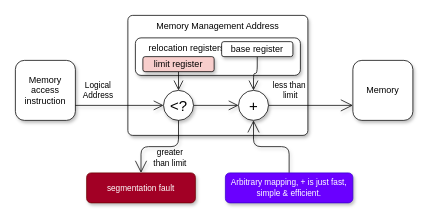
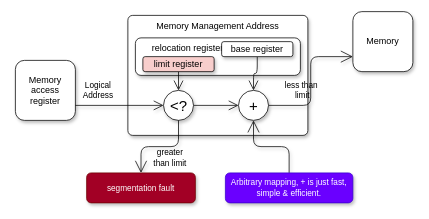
- <mxCell id="4" value="relocation registers (base process)" style="rounded=1;whiteSpace=wrap;html=1;verticalAlign=top;shadow=1;" vertex="1" parent="1"><mxGeometry x="180" y="50" width="220" height="50" as="geometry" /></mxCell>
+ <mxCell id="4" value="relocation registers (per process)" style="rounded=1;whiteSpace=wrap;html=1;verticalAlign=top;shadow=1;" vertex="1" parent="1"><mxGeometry x="180" y="50" width="220" height="50" as="geometry" /></mxCell>
- <mxCell id="2" value="Memory access instruction" style="rounded=1;whiteSpace=wrap;html=1;shadow=1;" vertex="1" parent="1"><mxGeometry x="20" y="80" width="80" height="80" as="geometry" /></mxCell>
+ <mxCell id="2" value="Memory access register" style="rounded=1;whiteSpace=wrap;html=1;shadow=1;" vertex="1" parent="1"><mxGeometry x="20" y="80" width="80" height="80" as="geometry" /></mxCell>
- <mxCell id="15" value="Memory" style="rounded=1;whiteSpace=wrap;html=1;shadow=1;" vertex="1" parent="1"><mxGeometry x="470" y="80" width="80" height="80" as="geometry" /></mxCell>
+ <mxCell id="15" value="Memory" style="rounded=1;whiteSpace=wrap;html=1;shadow=1;" vertex="1" parent="1"><mxGeometry x="470" y="15" width="80" height="80" as="geometry" /></mxCell>
